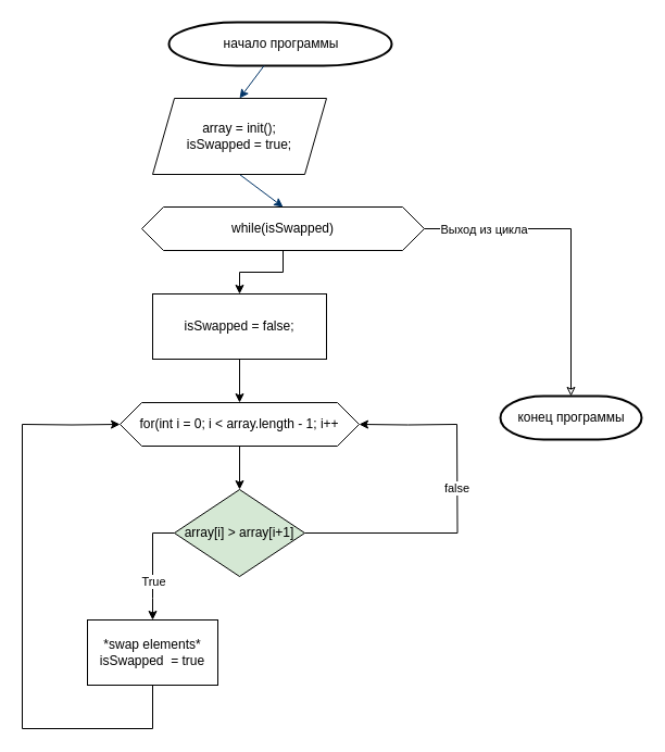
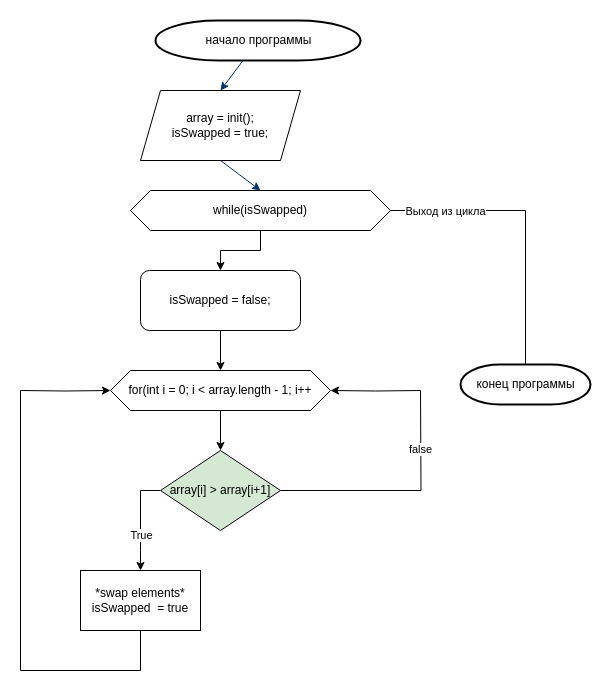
- <mxCell id="23" value="isSwapped = false;" style="rounded=0;whiteSpace=wrap;html=1;" vertex="1" parent="1"><mxGeometry x="140" y="270" width="160" height="60" as="geometry" /></mxCell>
+ <mxCell id="23" value="isSwapped = false;" style="whiteSpace=wrap;html=1;rounded=1;" vertex="1" parent="1"><mxGeometry x="140" y="270" width="160" height="60" as="geometry" /></mxCell>
- <mxCell id="5" style="edgeStyle=orthogonalEdgeStyle;rounded=0;orthogonalLoop=1;jettySize=auto;html=1;exitX=1;exitY=0.5;exitDx=0;exitDy=0;endArrow=classic;endFill=0;entryX=0.5;entryY=0;entryDx=0;entryDy=0;entryPerimeter=0;" edge="1" parent="1" source="8" target="21"><mxGeometry relative="1" as="geometry"><mxPoint x="540" y="470" as="targetPoint" /></mxGeometry></mxCell>
+ <mxCell id="5" style="edgeStyle=orthogonalEdgeStyle;rounded=0;orthogonalLoop=1;jettySize=auto;html=1;exitX=1;exitY=0.5;exitDx=0;exitDy=0;endArrow=none;endFill=0;entryX=0.5;entryY=0;entryDx=0;entryDy=0;entryPerimeter=0;" edge="1" parent="1" source="8" target="21"><mxGeometry relative="1" as="geometry"><mxPoint x="540" y="470" as="targetPoint" /></mxGeometry></mxCell>
